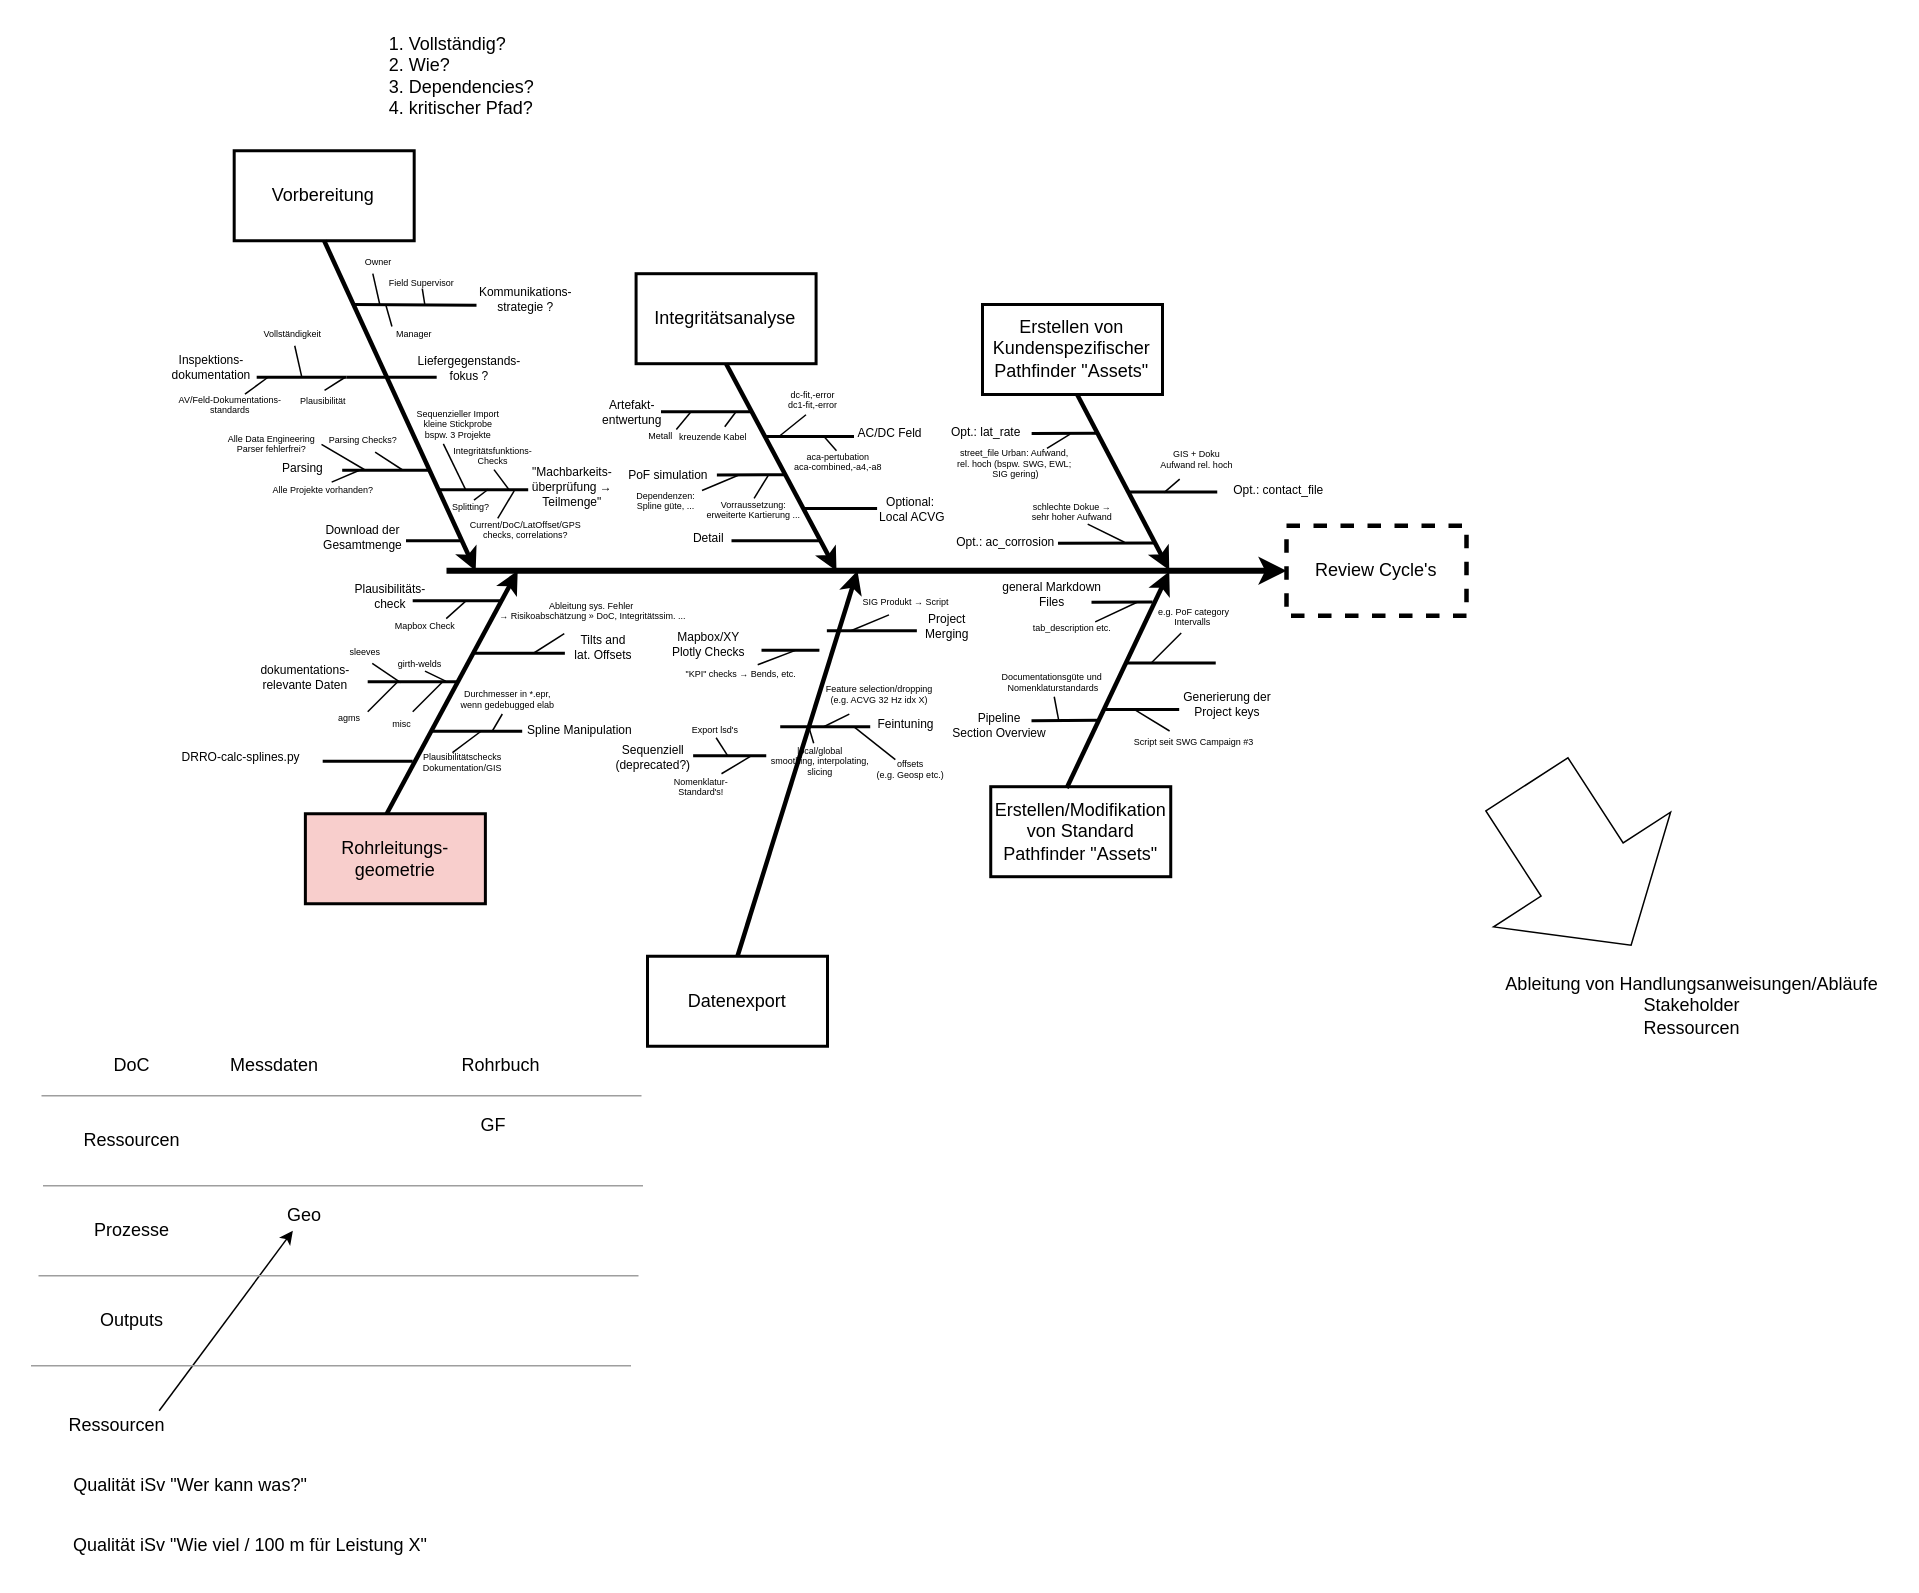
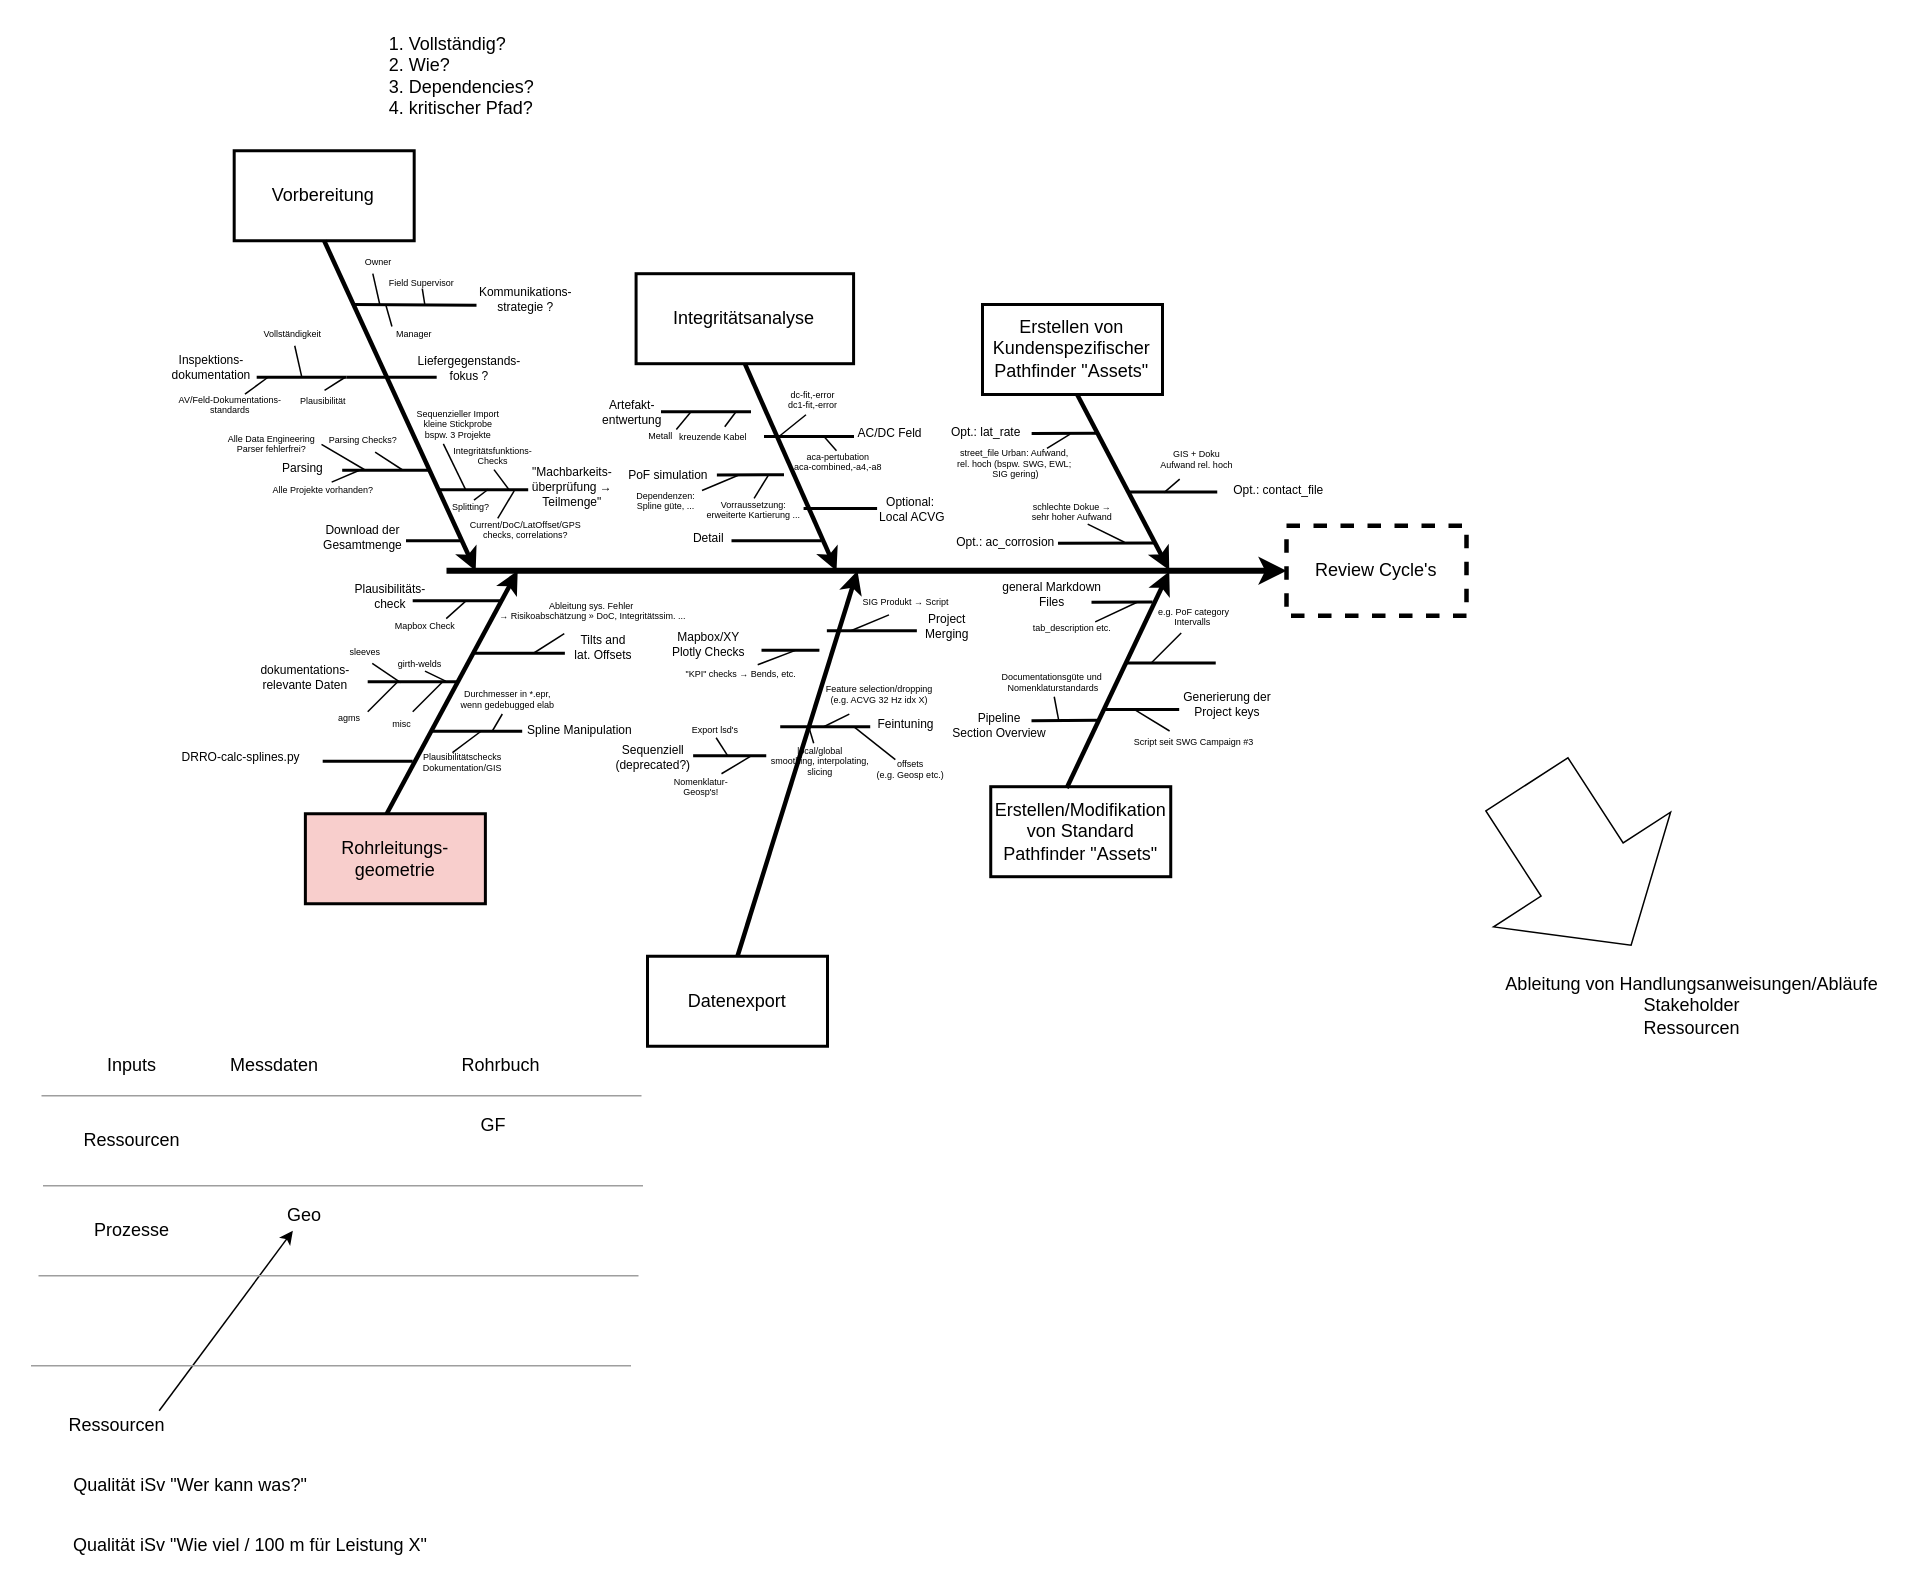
- <mxCell id="49" value="Integritätsanalyse" style="whiteSpace=wrap;strokeWidth=2" parent="1" vertex="1"><mxGeometry x="423.39" y="181.97" width="120" height="60" as="geometry" /></mxCell>
+ <mxCell id="49" value="Integritätsanalyse" style="whiteSpace=wrap;strokeWidth=2" parent="1" vertex="1"><mxGeometry x="423.39" y="181.97" width="145" height="60" as="geometry" /></mxCell>
- <mxCell id="83" value="Nomenklatur-&#10;Standard's!" style="text;spacingTop=-5;fontSize=6;align=center;verticalAlign=middle;points=[]" parent="1" vertex="1"><mxGeometry x="452.003" y="516.997" width="30" height="20.0" as="geometry" /></mxCell>
+ <mxCell id="83" value="Nomenklatur-&#10;Geosp's!" style="text;spacingTop=-5;fontSize=6;align=center;verticalAlign=middle;points=[]" parent="1" vertex="1"><mxGeometry x="452.003" y="516.997" width="30" height="20.0" as="geometry" /></mxCell>
- <mxCell id="147" value="DoC" style="text;html=1;align=center;verticalAlign=middle;resizable=0;points=[];autosize=1;strokeColor=none;fillColor=none;" parent="1" vertex="1"><mxGeometry x="62" y="700" width="50" height="20" as="geometry" /></mxCell>
+ <mxCell id="147" value="Inputs" style="text;html=1;align=center;verticalAlign=middle;resizable=0;points=[];autosize=1;strokeColor=none;fillColor=none;" parent="1" vertex="1"><mxGeometry x="62" y="700" width="50" height="20" as="geometry" /></mxCell>
- <mxCell id="150" value="Outputs" style="text;html=1;align=center;verticalAlign=middle;resizable=0;points=[];autosize=1;strokeColor=none;fillColor=none;" parent="1" vertex="1"><mxGeometry x="57" y="870" width="60" height="20" as="geometry" /></mxCell>
